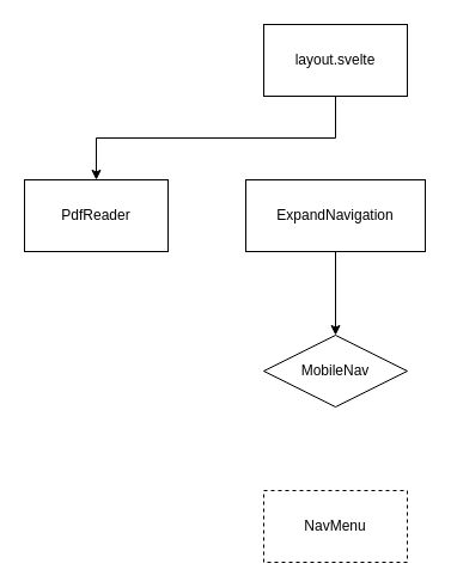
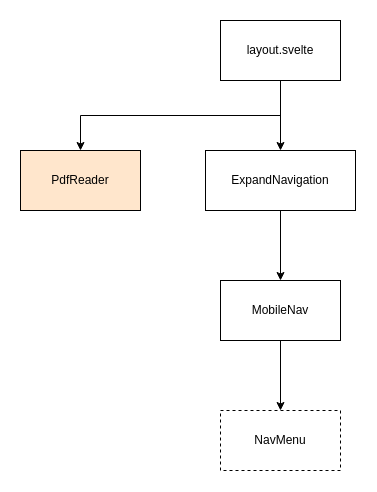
+ <mxCell id="3" style="edgeStyle=orthogonalEdgeStyle;rounded=0;orthogonalLoop=1;jettySize=auto;html=1;exitX=0.5;exitY=1;exitDx=0;exitDy=0;entryX=0.5;entryY=0;entryDx=0;entryDy=0;" edge="1" parent="1" source="4" target="7"><mxGeometry relative="1" as="geometry" /></mxCell>
- <mxCell id="5" value="PdfReader" style="rounded=0;whiteSpace=wrap;html=1;" vertex="1" parent="1"><mxGeometry x="20" y="150" width="120" height="60" as="geometry" /></mxCell>
+ <mxCell id="5" value="PdfReader" style="rounded=0;whiteSpace=wrap;html=1;fillColor=#ffe6cc;" vertex="1" parent="1"><mxGeometry x="20" y="150" width="120" height="60" as="geometry" /></mxCell>
- <mxCell id="9" value="MobileNav" style="rhombus;whiteSpace=wrap;html=1;" vertex="1" parent="1"><mxGeometry x="220" y="280" width="120" height="60" as="geometry" /></mxCell>
+ <mxCell id="9" value="MobileNav" style="rounded=0;whiteSpace=wrap;html=1;" vertex="1" parent="1"><mxGeometry x="220" y="280" width="120" height="60" as="geometry" /></mxCell>
+ <mxCell id="8" value="" style="edgeStyle=orthogonalEdgeStyle;rounded=0;orthogonalLoop=1;jettySize=auto;html=1;" edge="1" parent="1" source="9" target="10"><mxGeometry relative="1" as="geometry" /></mxCell>
